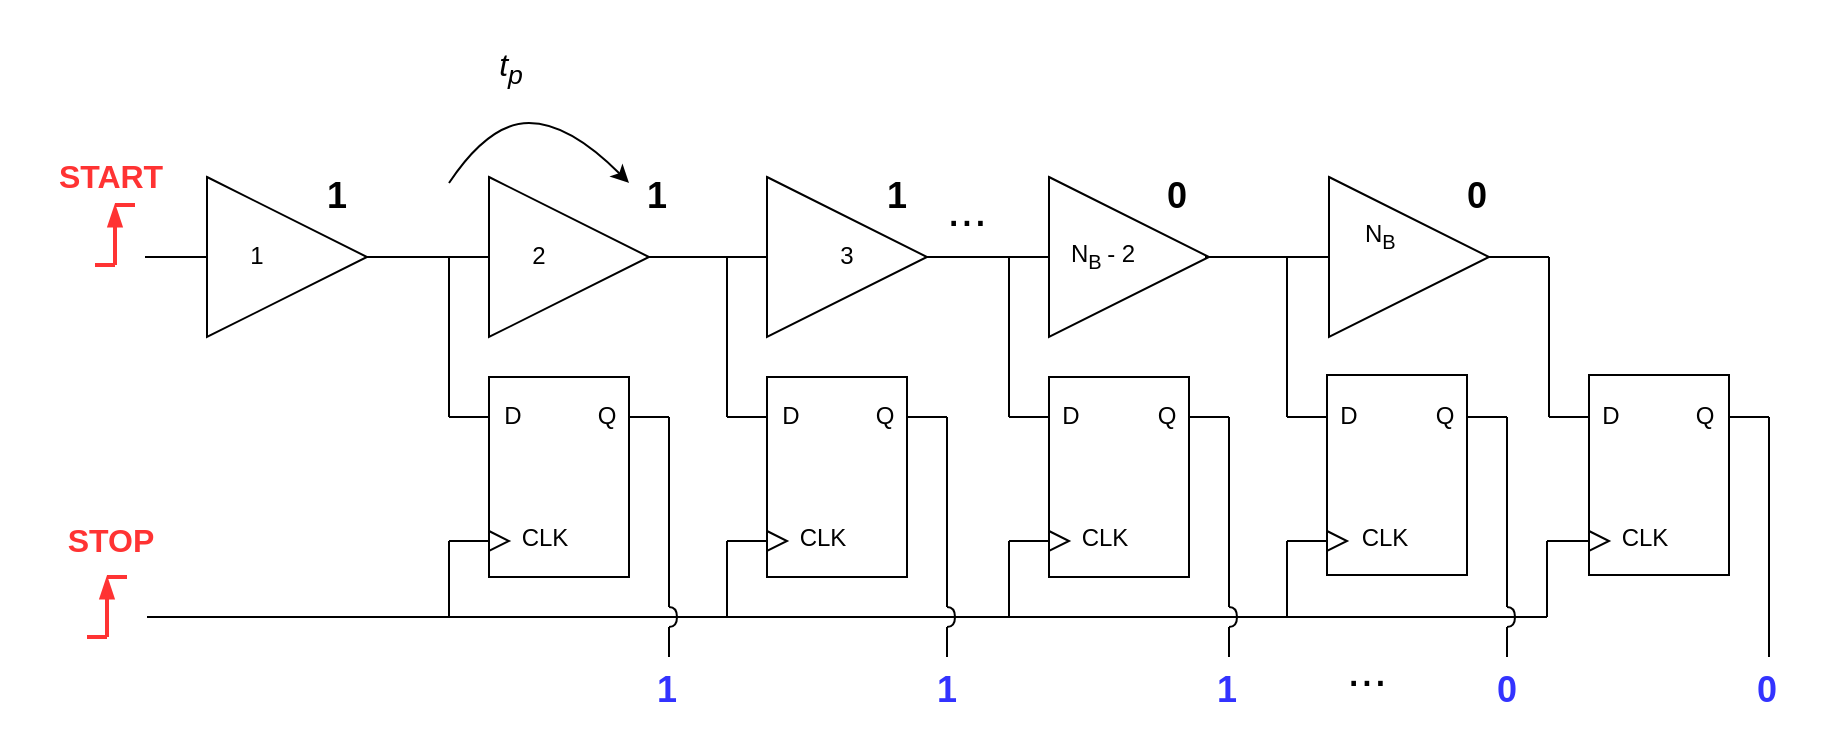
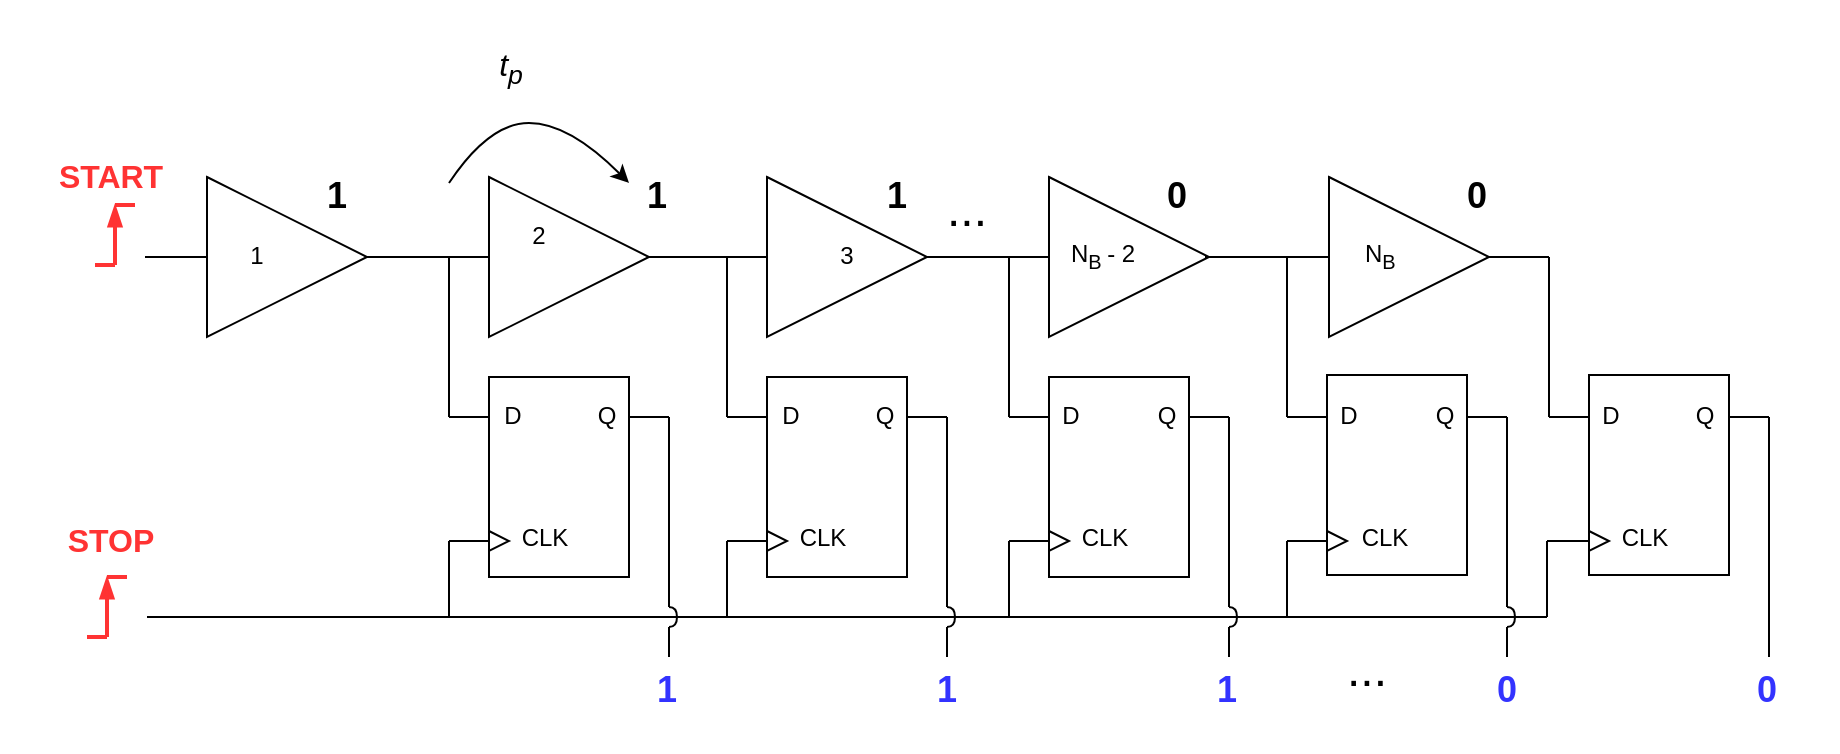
- <mxCell id="31" value="N&lt;sub&gt;B&amp;nbsp;&lt;/sub&gt;" style="text;html=1;resizable=0;autosize=1;align=center;verticalAlign=middle;points=[];fillColor=none;strokeColor=none;rounded=0;" vertex="1" parent="1"><mxGeometry x="676" y="108" width="30" height="20" as="geometry" /></mxCell>
+ <mxCell id="31" value="N&lt;sub&gt;B&amp;nbsp;&lt;/sub&gt;" style="text;html=1;resizable=0;autosize=1;align=center;verticalAlign=middle;points=[];fillColor=none;strokeColor=none;rounded=0;" vertex="1" parent="1"><mxGeometry x="676" y="118" width="30" height="20" as="geometry" /></mxCell>
- <mxCell id="28" value="2" style="text;html=1;resizable=0;autosize=1;align=center;verticalAlign=middle;points=[];fillColor=none;strokeColor=none;rounded=0;" vertex="1" parent="1"><mxGeometry x="259" y="118" width="20" height="20" as="geometry" /></mxCell>
+ <mxCell id="28" value="2" style="text;html=1;resizable=0;autosize=1;align=center;verticalAlign=middle;points=[];fillColor=none;strokeColor=none;rounded=0;" vertex="1" parent="1"><mxGeometry x="259" y="108" width="20" height="20" as="geometry" /></mxCell>
